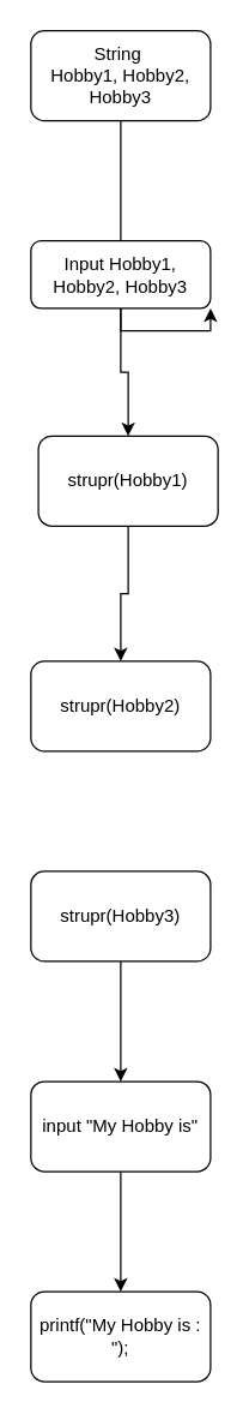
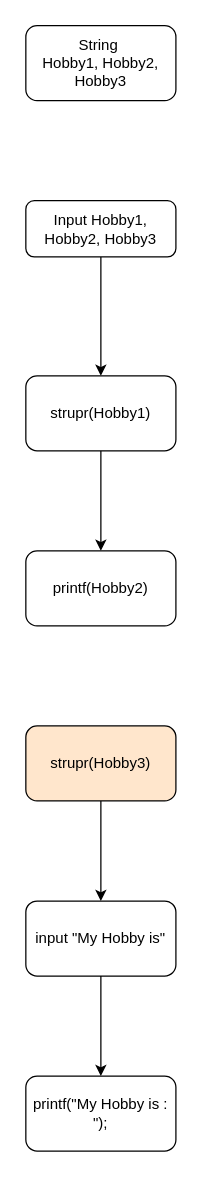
- <mxCell id="2" value="" style="edgeStyle=orthogonalEdgeStyle;rounded=0;orthogonalLoop=1;jettySize=auto;html=1;entryX=1;entryY=1;entryDx=0;entryDy=0;" parent="1" source="3" target="5" edge="1"><mxGeometry relative="1" as="geometry"><mxPoint x="270" y="220" as="targetPoint" /><Array as="points"><mxPoint x="80" y="220" /></Array></mxGeometry></mxCell>
- <mxCell id="7" value="strupr(Hobby1)" style="rounded=1;whiteSpace=wrap;html=1;" parent="1" vertex="1"><mxGeometry x="25" y="290" width="120" height="60" as="geometry" /></mxCell>
+ <mxCell id="7" value="strupr(Hobby1)" style="rounded=1;whiteSpace=wrap;html=1;" parent="1" vertex="1"><mxGeometry x="20" y="300" width="120" height="60" as="geometry" /></mxCell>
- <mxCell id="8" value="strupr(Hobby2)" style="whiteSpace=wrap;html=1;rounded=1;" parent="1" vertex="1"><mxGeometry x="20" y="440" width="120" height="60" as="geometry" /></mxCell>
+ <mxCell id="8" value="printf(Hobby2)" style="whiteSpace=wrap;html=1;rounded=1;" parent="1" vertex="1"><mxGeometry x="20" y="440" width="120" height="60" as="geometry" /></mxCell>
- <mxCell id="10" value="strupr(Hobby3)" style="whiteSpace=wrap;html=1;rounded=1;" parent="1" vertex="1"><mxGeometry x="20" y="580" width="120" height="60" as="geometry" /></mxCell>
+ <mxCell id="10" value="strupr(Hobby3)" style="whiteSpace=wrap;html=1;rounded=1;fillColor=#ffe6cc;" parent="1" vertex="1"><mxGeometry x="20" y="580" width="120" height="60" as="geometry" /></mxCell>
